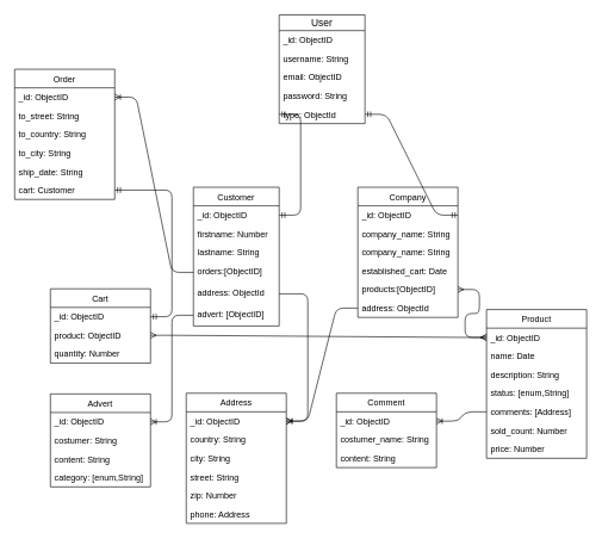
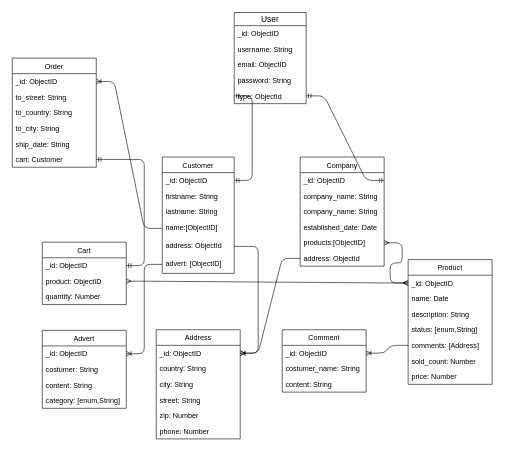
- <mxCell id="17" value="firstname: Number" style="text;strokeColor=none;fillColor=none;align=left;verticalAlign=top;spacingLeft=4;spacingRight=4;overflow=hidden;rotatable=0;points=[[0,0.5],[1,0.5]];portConstraint=eastwest;" parent="15" vertex="1"><mxGeometry y="52" width="120" height="26" as="geometry" /></mxCell>
+ <mxCell id="17" value="firstname: String" style="text;strokeColor=none;fillColor=none;align=left;verticalAlign=top;spacingLeft=4;spacingRight=4;overflow=hidden;rotatable=0;points=[[0,0.5],[1,0.5]];portConstraint=eastwest;" parent="15" vertex="1"><mxGeometry y="52" width="120" height="26" as="geometry" /></mxCell>
- <mxCell id="19" value="orders:[ObjectID]" style="text;strokeColor=none;fillColor=none;align=left;verticalAlign=top;spacingLeft=4;spacingRight=4;overflow=hidden;rotatable=0;points=[[0,0.5],[1,0.5]];portConstraint=eastwest;" parent="15" vertex="1"><mxGeometry y="104" width="120" height="30" as="geometry" /></mxCell>
+ <mxCell id="19" value="name:[ObjectID]" style="text;strokeColor=none;fillColor=none;align=left;verticalAlign=top;spacingLeft=4;spacingRight=4;overflow=hidden;rotatable=0;points=[[0,0.5],[1,0.5]];portConstraint=eastwest;" parent="15" vertex="1"><mxGeometry y="104" width="120" height="30" as="geometry" /></mxCell>
- <mxCell id="12" value="established_cart: Date" style="text;strokeColor=none;fillColor=none;align=left;verticalAlign=top;spacingLeft=4;spacingRight=4;overflow=hidden;rotatable=0;points=[[0,0.5],[1,0.5]];portConstraint=eastwest;strokeWidth=1;" parent="8" vertex="1"><mxGeometry y="104" width="140" height="26" as="geometry" /></mxCell>
+ <mxCell id="12" value="established_date: Date" style="text;strokeColor=none;fillColor=none;align=left;verticalAlign=top;spacingLeft=4;spacingRight=4;overflow=hidden;rotatable=0;points=[[0,0.5],[1,0.5]];portConstraint=eastwest;strokeWidth=1;" parent="8" vertex="1"><mxGeometry y="104" width="140" height="26" as="geometry" /></mxCell>
- <mxCell id="28" value="phone: Address" style="text;strokeColor=none;fillColor=none;align=left;verticalAlign=top;spacingLeft=4;spacingRight=4;overflow=hidden;rotatable=0;points=[[0,0.5],[1,0.5]];portConstraint=eastwest;" parent="22" vertex="1"><mxGeometry y="156" width="140" height="26" as="geometry" /></mxCell>
+ <mxCell id="28" value="phone: Number" style="text;strokeColor=none;fillColor=none;align=left;verticalAlign=top;spacingLeft=4;spacingRight=4;overflow=hidden;rotatable=0;points=[[0,0.5],[1,0.5]];portConstraint=eastwest;" parent="22" vertex="1"><mxGeometry y="156" width="140" height="26" as="geometry" /></mxCell>
